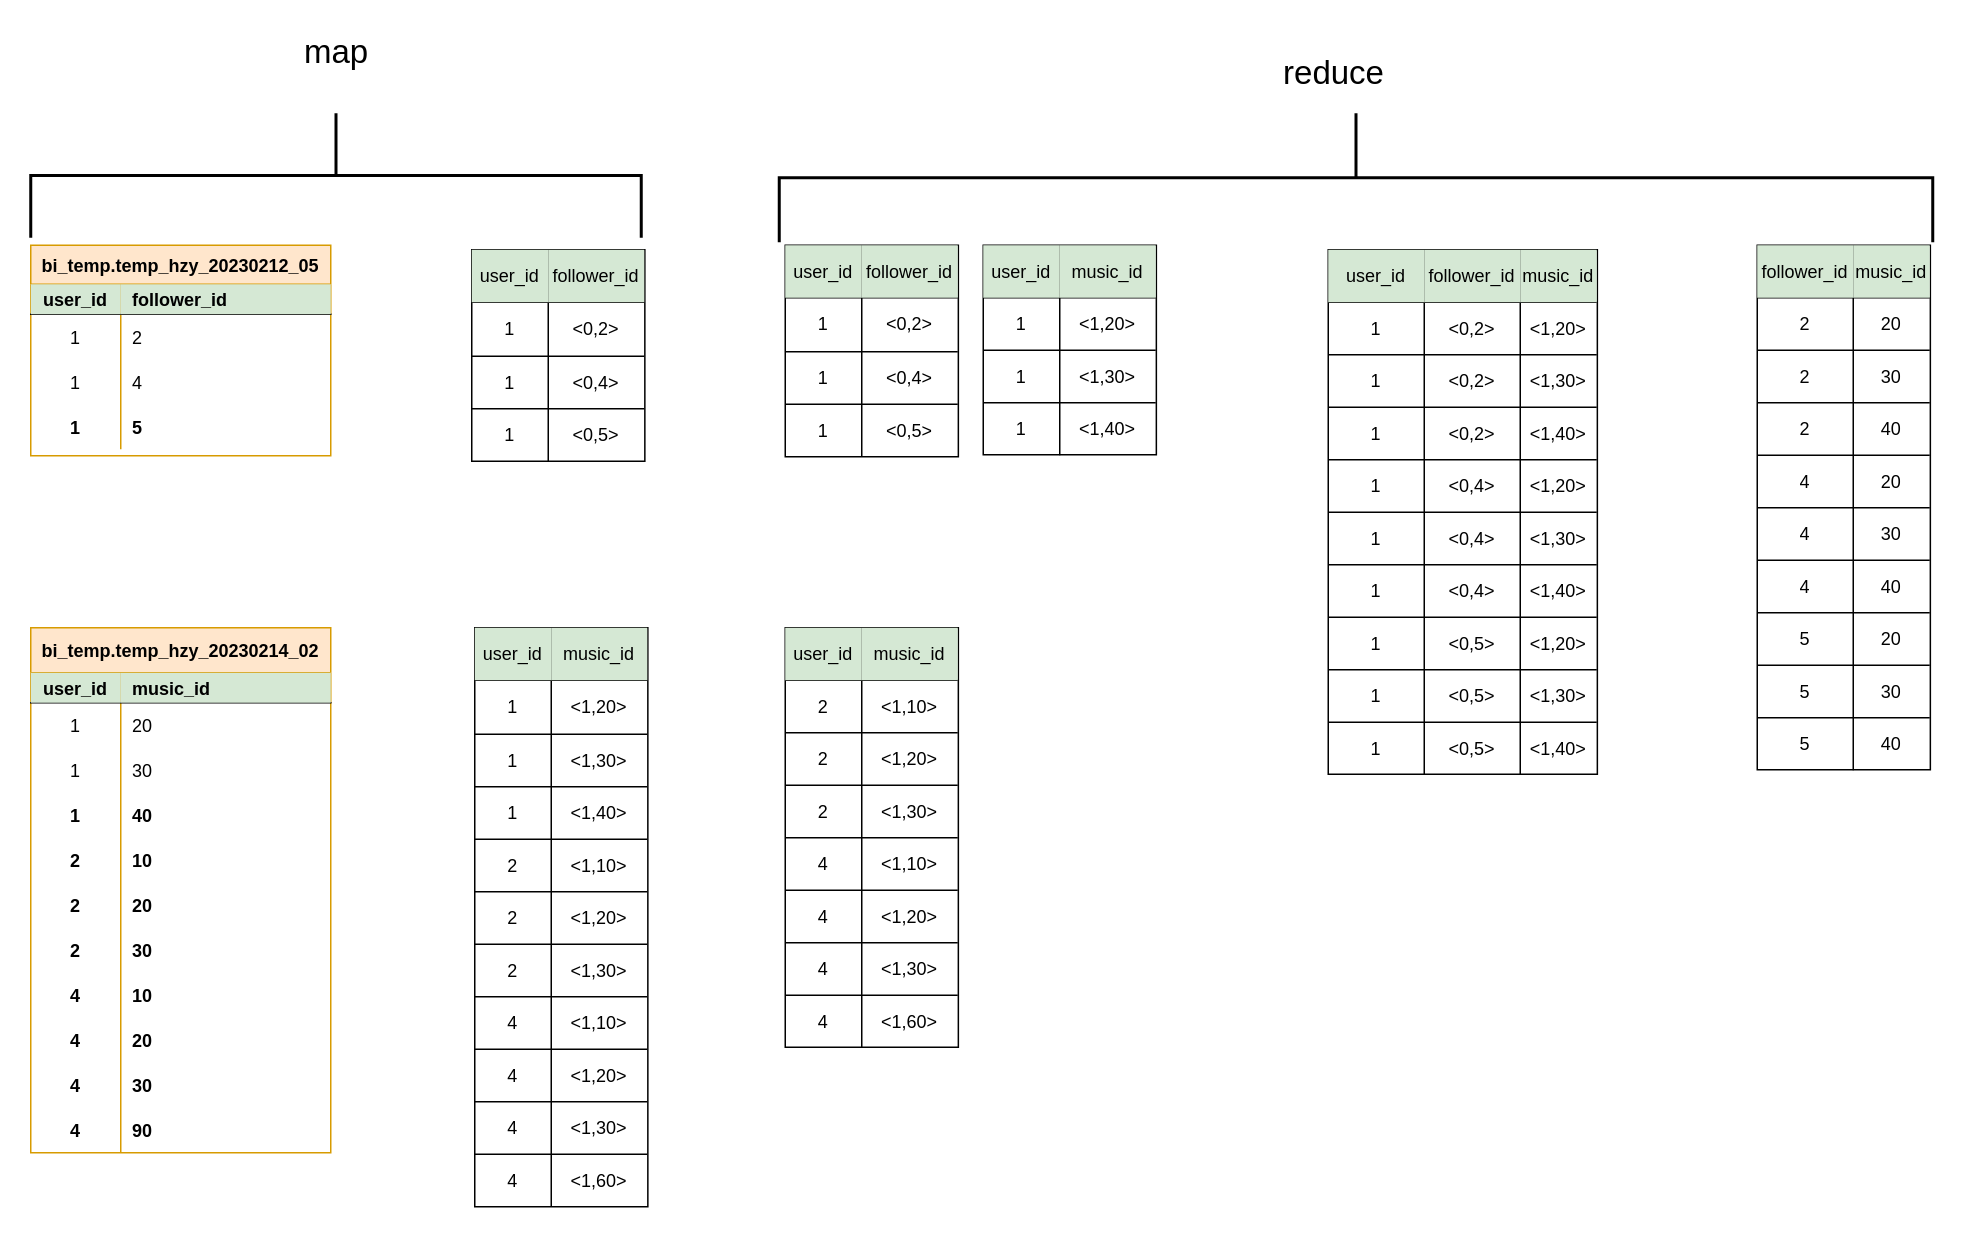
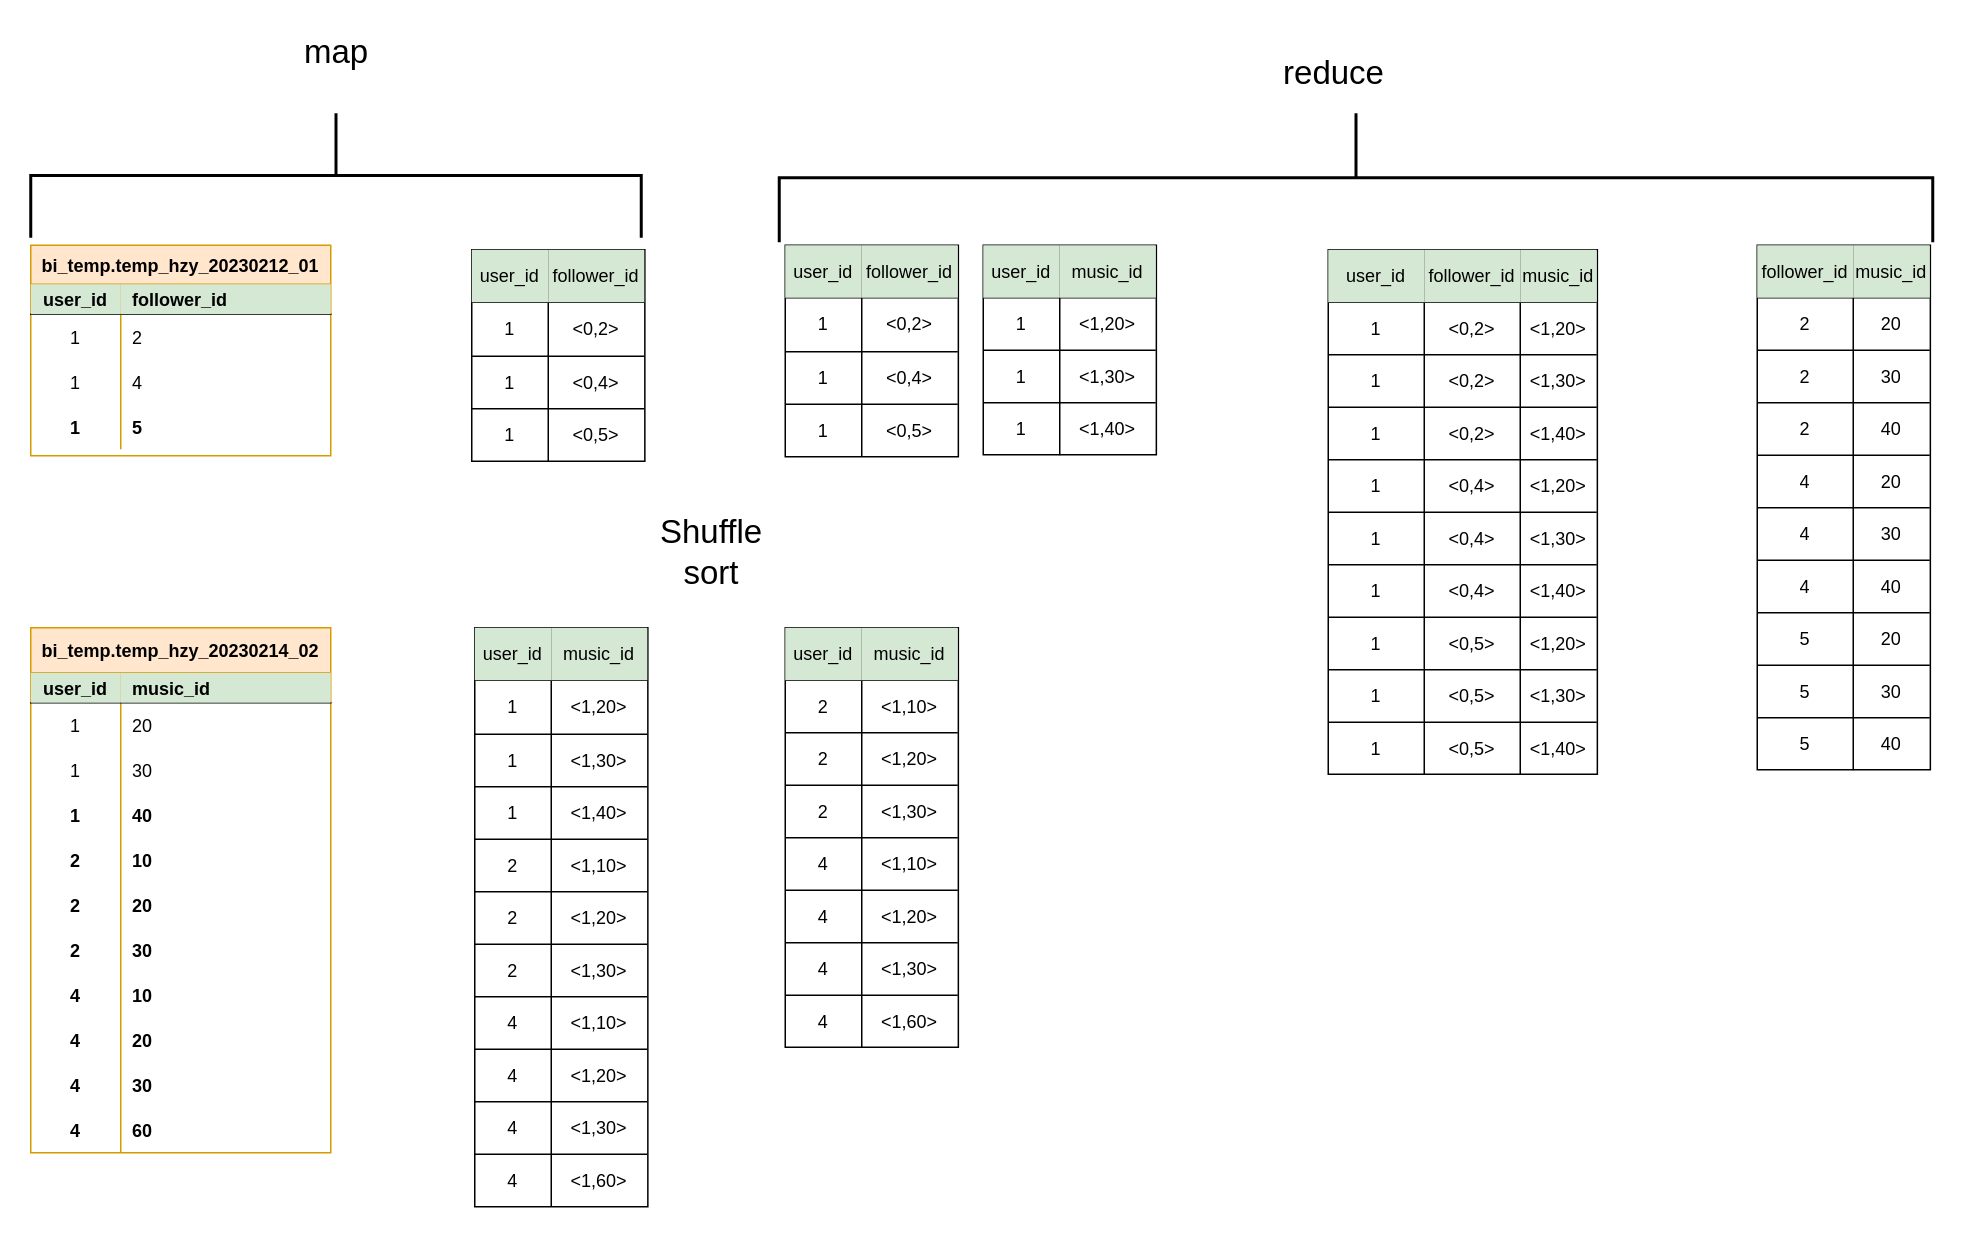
- <mxCell id="2" value="bi_temp.temp_hzy_20230212_05" style="shape=table;startSize=26;container=1;collapsible=1;childLayout=tableLayout;fixedRows=1;rowLines=0;fontStyle=1;align=center;resizeLast=1;fillColor=#ffe6cc;strokeColor=#d79b00;" parent="1" vertex="1"><mxGeometry x="20" y="163" width="200" height="140.4" as="geometry"><mxRectangle x="110" y="180" width="230" height="30" as="alternateBounds" /></mxGeometry></mxCell>
+ <mxCell id="2" value="bi_temp.temp_hzy_20230212_01" style="shape=table;startSize=26;container=1;collapsible=1;childLayout=tableLayout;fixedRows=1;rowLines=0;fontStyle=1;align=center;resizeLast=1;fillColor=#ffe6cc;strokeColor=#d79b00;" parent="1" vertex="1"><mxGeometry x="20" y="163" width="200" height="140.4" as="geometry"><mxRectangle x="110" y="180" width="230" height="30" as="alternateBounds" /></mxGeometry></mxCell>
+ <mxCell id="179" value="&lt;span style=&quot;font-size: 22px;&quot;&gt;Shuffle sort&lt;/span&gt;" style="text;html=1;strokeColor=none;fillColor=none;align=center;verticalAlign=middle;whiteSpace=wrap;rounded=0;" parent="1" vertex="1"><mxGeometry x="444" y="353" width="60" height="30" as="geometry" /></mxCell>
- <mxCell id="48" value="90" style="shape=partialRectangle;connectable=0;fillColor=none;top=0;left=0;bottom=0;right=0;align=left;spacingLeft=6;fontStyle=1;overflow=hidden;" parent="46" vertex="1"><mxGeometry x="60" width="140" height="30" as="geometry"><mxRectangle width="140" height="30" as="alternateBounds" /></mxGeometry></mxCell>
+ <mxCell id="48" value="60" style="shape=partialRectangle;connectable=0;fillColor=none;top=0;left=0;bottom=0;right=0;align=left;spacingLeft=6;fontStyle=1;overflow=hidden;" parent="46" vertex="1"><mxGeometry x="60" width="140" height="30" as="geometry"><mxRectangle width="140" height="30" as="alternateBounds" /></mxGeometry></mxCell>
